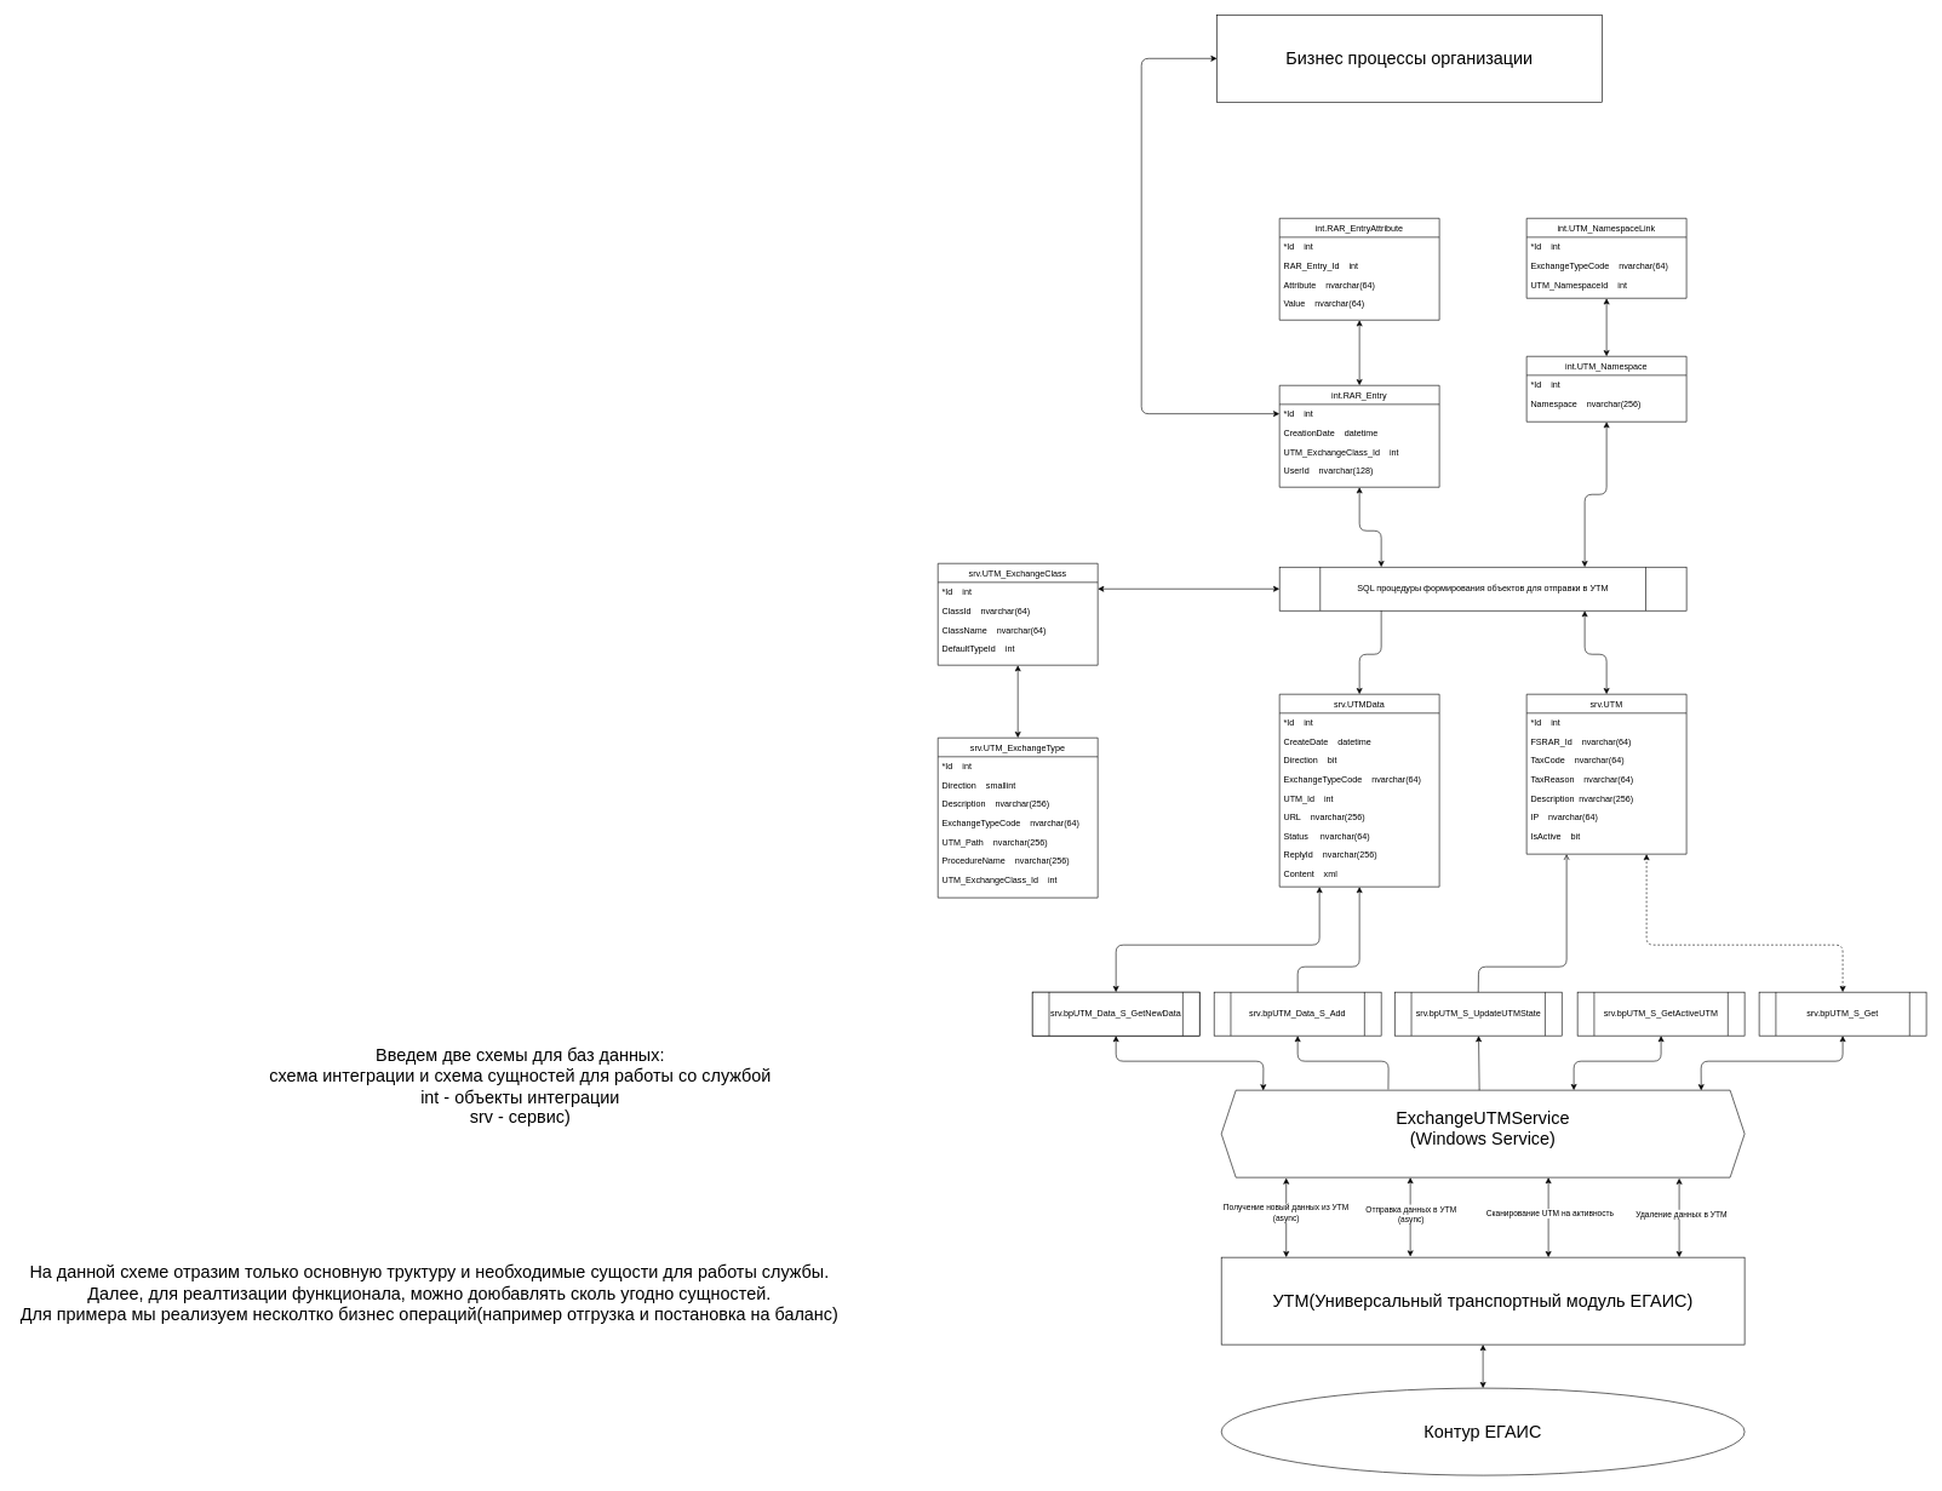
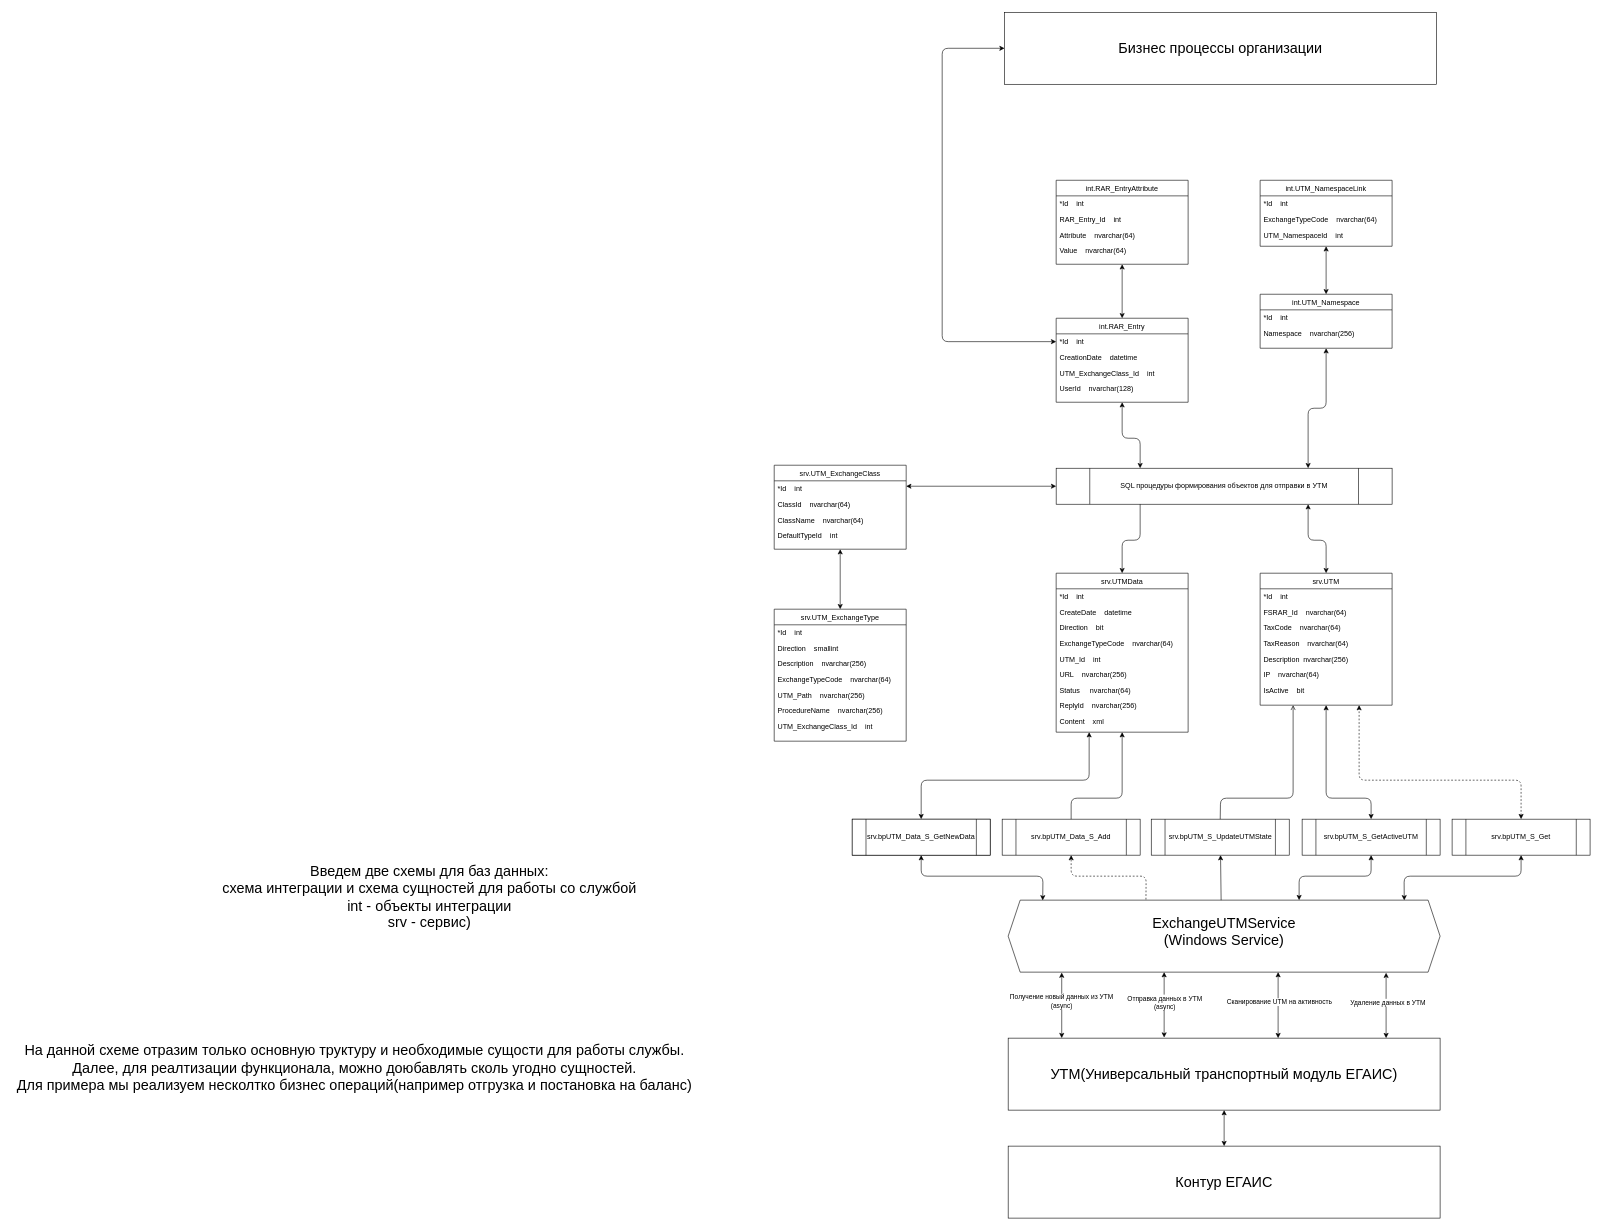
- <mxCell id="89" value="&lt;font style=&quot;font-size: 24px&quot;&gt;Бизнес процессы организации&lt;/font&gt;" style="rounded=0;whiteSpace=wrap;html=1;" vertex="1" parent="1"><mxGeometry x="1674" y="20" width="530" height="120" as="geometry" /></mxCell>
+ <mxCell id="89" value="&lt;font style=&quot;font-size: 24px&quot;&gt;Бизнес процессы организации&lt;/font&gt;" style="rounded=0;whiteSpace=wrap;html=1;" vertex="1" parent="1"><mxGeometry x="1674" y="20" width="720" height="120" as="geometry" /></mxCell>
+ <mxCell id="33" value="" style="endArrow=classic;startArrow=classic;html=1;exitX=0.5;exitY=0;exitDx=0;exitDy=0;entryX=0.5;entryY=1;entryDx=0;entryDy=0;" edge="1" parent="1" source="9" target="24"><mxGeometry width="50" height="50" relative="1" as="geometry"><mxPoint x="2165" y="1370" as="sourcePoint" /><mxPoint x="2165" y="1175" as="targetPoint" /><Array as="points"><mxPoint x="2285" y="1330" /><mxPoint x="2210" y="1330" /></Array></mxGeometry></mxCell>
- <mxCell id="21" value="" style="endArrow=classic;html=1;entryX=0.5;entryY=1;entryDx=0;entryDy=0;exitX=0.319;exitY=-0.009;exitDx=0;exitDy=0;exitPerimeter=0;" parent="1" source="5" target="18" edge="1"><mxGeometry width="50" height="50" relative="1" as="geometry"><mxPoint x="1880" y="1500" as="sourcePoint" /><mxPoint x="1930" y="1450" as="targetPoint" /><Array as="points"><mxPoint x="1910" y="1460" /><mxPoint x="1785" y="1460" /></Array></mxGeometry></mxCell>
+ <mxCell id="21" value="" style="endArrow=classic;html=1;entryX=0.5;entryY=1;entryDx=0;entryDy=0;exitX=0.319;exitY=-0.009;exitDx=0;exitDy=0;exitPerimeter=0;dashed=1;" parent="1" source="5" target="18" edge="1"><mxGeometry width="50" height="50" relative="1" as="geometry"><mxPoint x="1880" y="1500" as="sourcePoint" /><mxPoint x="1930" y="1450" as="targetPoint" /><Array as="points"><mxPoint x="1910" y="1460" /><mxPoint x="1785" y="1460" /></Array></mxGeometry></mxCell>
- <mxCell id="2" value="&lt;font style=&quot;font-size: 24px&quot;&gt;Контур ЕГАИС&lt;/font&gt;" style="ellipse;whiteSpace=wrap;html=1;" parent="1" vertex="1"><mxGeometry x="1680" y="1910" width="720" height="120" as="geometry" /></mxCell>
+ <mxCell id="2" value="&lt;font style=&quot;font-size: 24px&quot;&gt;Контур ЕГАИС&lt;/font&gt;" style="rounded=0;whiteSpace=wrap;html=1;" parent="1" vertex="1"><mxGeometry x="1680" y="1910" width="720" height="120" as="geometry" /></mxCell>
